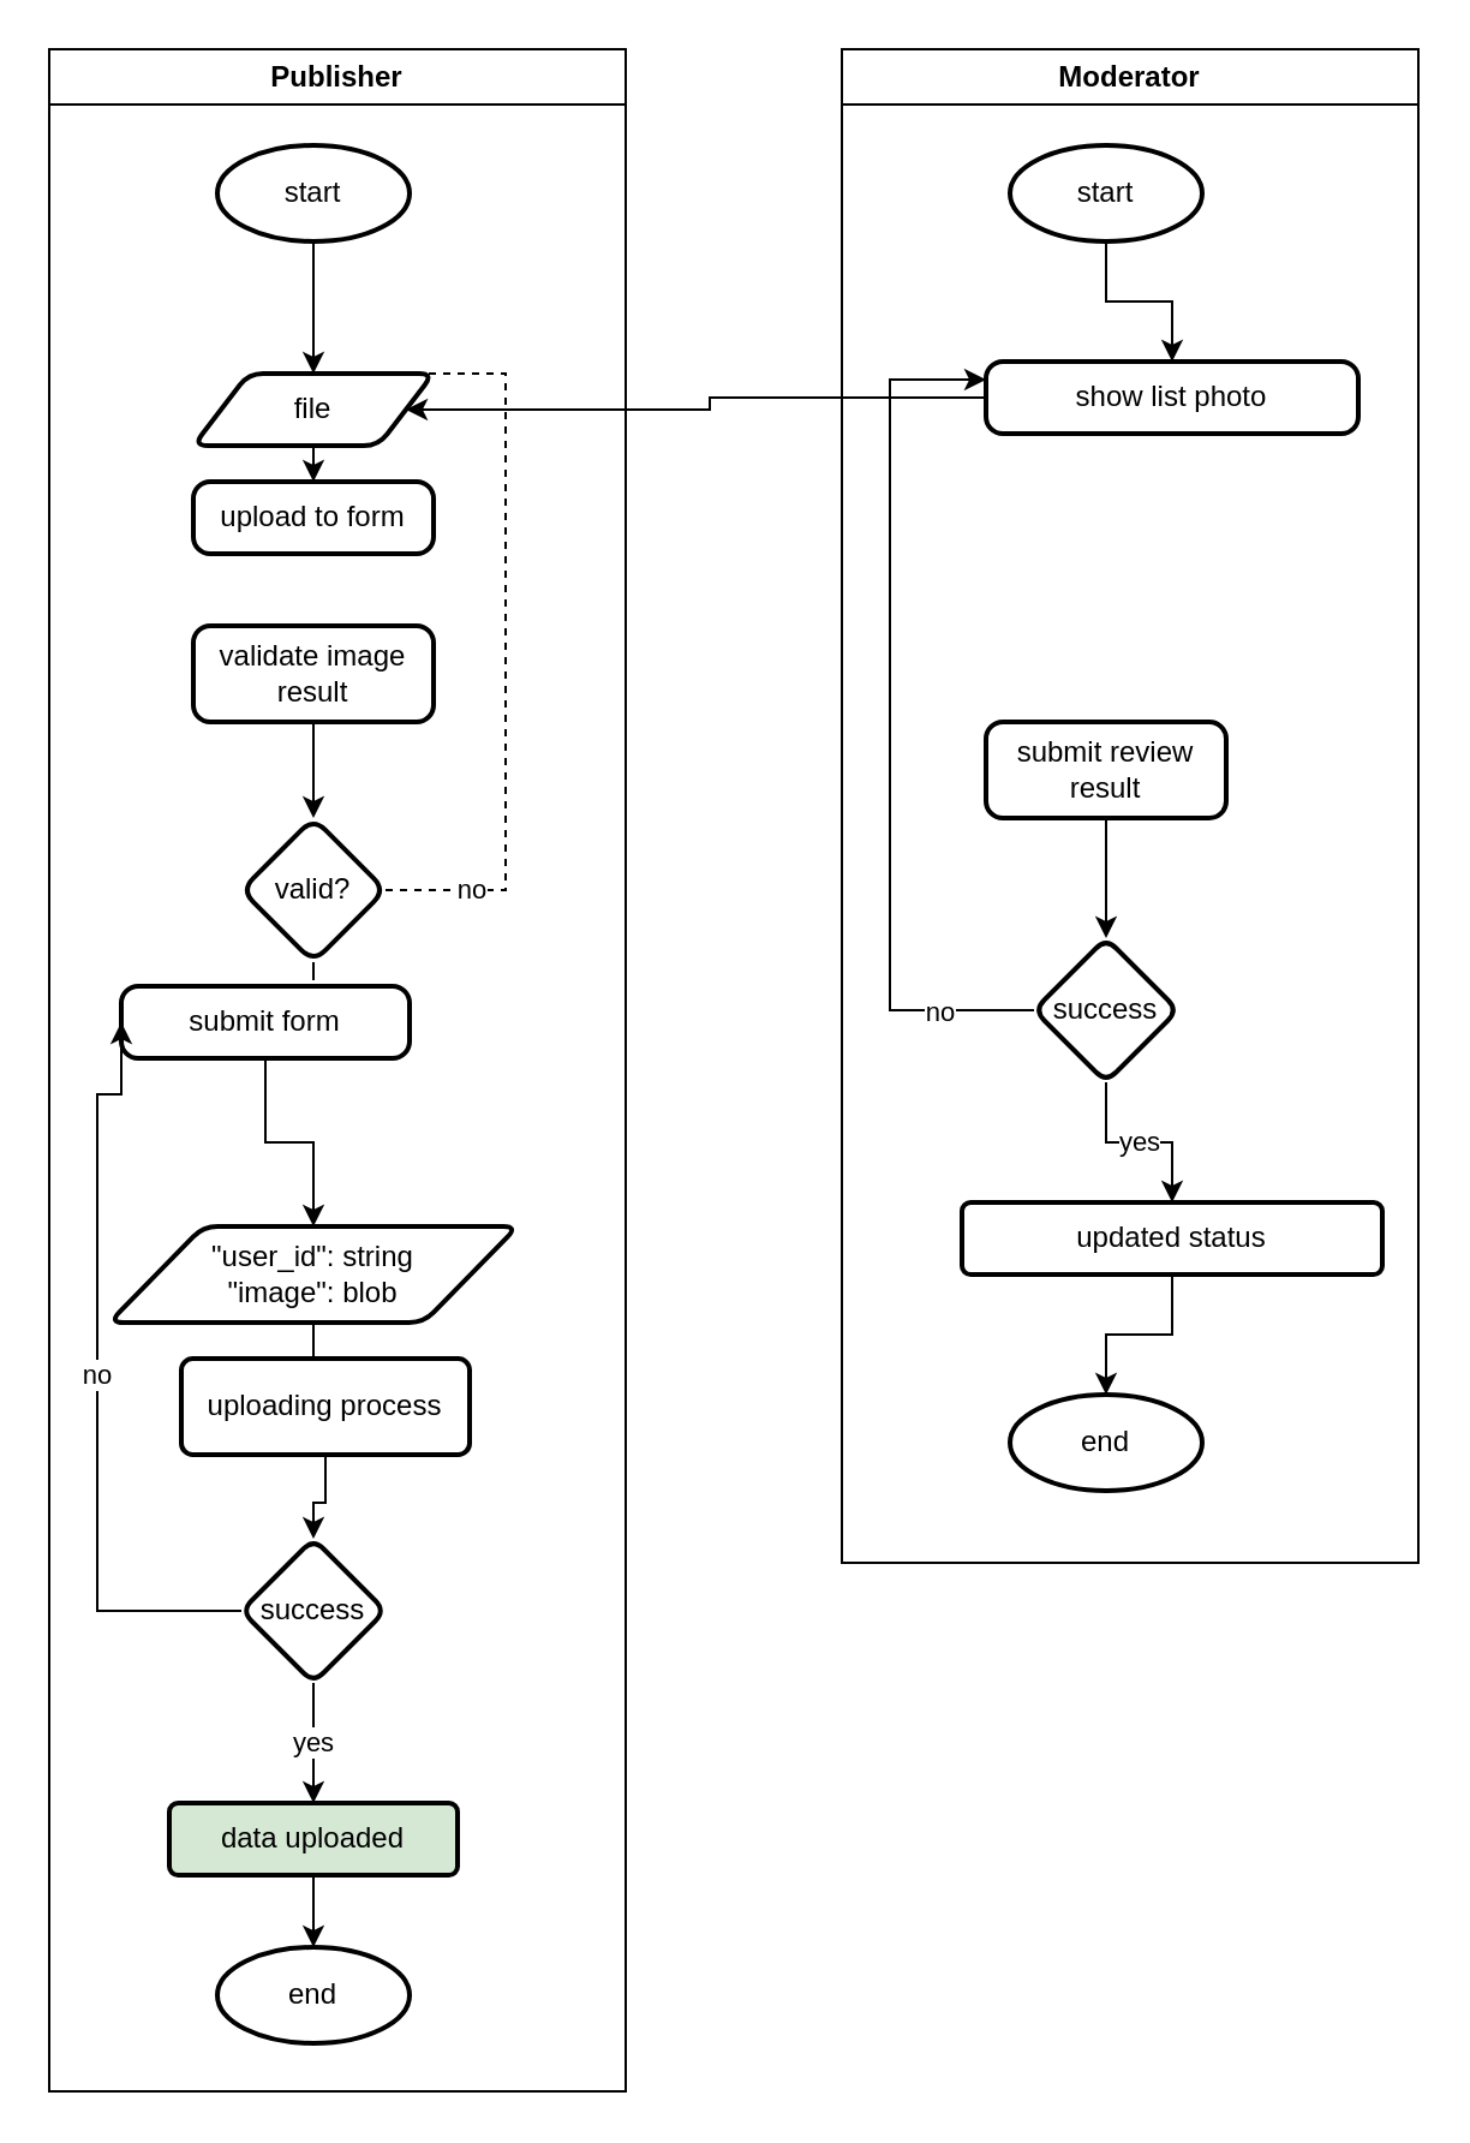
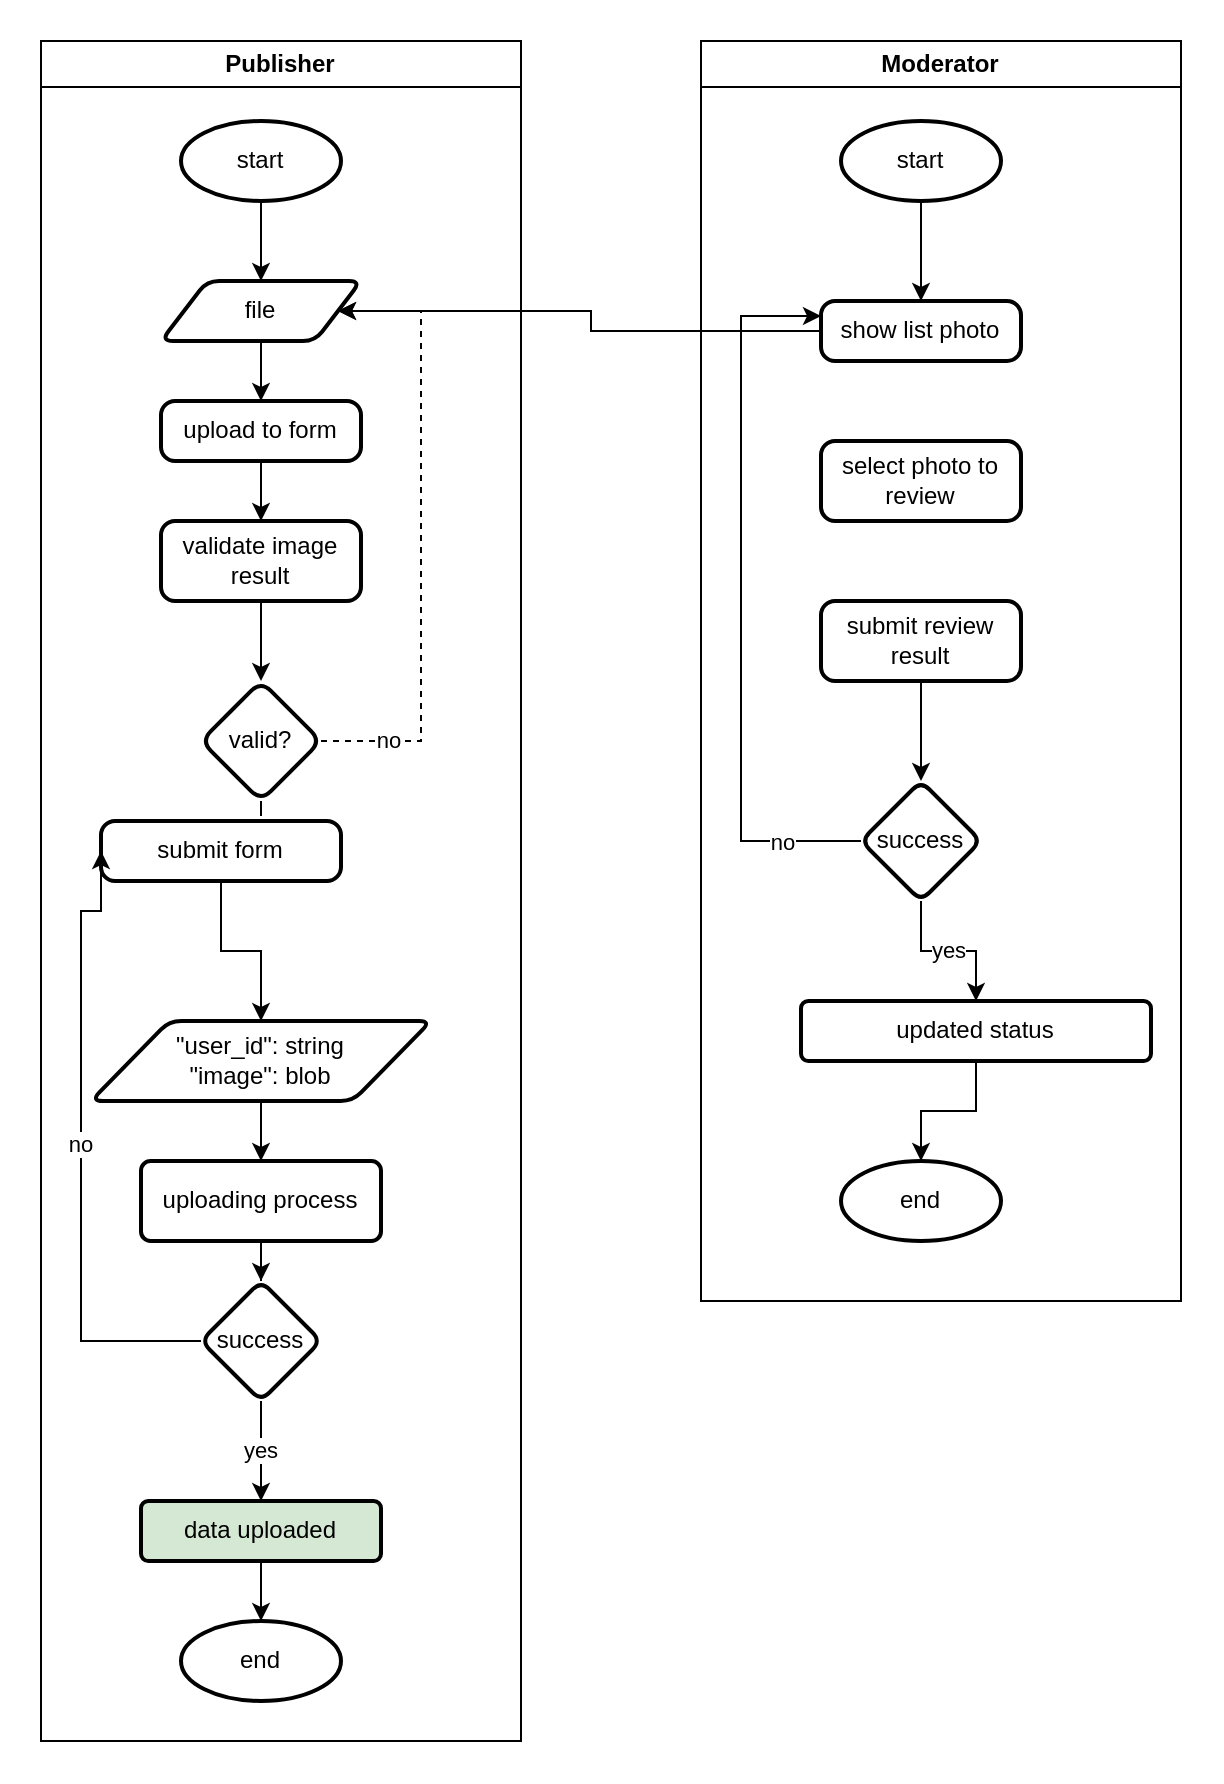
- <mxCell id="32" value="show list photo" style="rounded=1;whiteSpace=wrap;html=1;absoluteArcSize=1;arcSize=14;strokeWidth=2;" vertex="1" parent="28"><mxGeometry x="60" y="130" width="155" height="30" as="geometry" /></mxCell>
+ <mxCell id="32" value="show list photo" style="rounded=1;whiteSpace=wrap;html=1;absoluteArcSize=1;arcSize=14;strokeWidth=2;" vertex="1" parent="28"><mxGeometry x="60" y="130" width="100" height="30" as="geometry" /></mxCell>
- <mxCell id="19" value="file" style="shape=parallelogram;html=1;strokeWidth=2;perimeter=parallelogramPerimeter;whiteSpace=wrap;rounded=1;arcSize=12;size=0.23;" parent="2" vertex="1"><mxGeometry x="60" y="135" width="100" height="30" as="geometry" /></mxCell>
+ <mxCell id="19" value="file" style="shape=parallelogram;html=1;strokeWidth=2;perimeter=parallelogramPerimeter;whiteSpace=wrap;rounded=1;arcSize=12;size=0.23;" parent="2" vertex="1"><mxGeometry x="60" y="120" width="100" height="30" as="geometry" /></mxCell>
+ <mxCell id="33" value="select photo to review" style="rounded=1;whiteSpace=wrap;html=1;absoluteArcSize=1;arcSize=14;strokeWidth=2;" vertex="1" parent="28"><mxGeometry x="60" y="200" width="100" height="40" as="geometry" /></mxCell>
+ <mxCell id="6" value="" style="edgeStyle=orthogonalEdgeStyle;rounded=0;orthogonalLoop=1;jettySize=auto;html=1;" parent="2" source="7" target="9" edge="1"><mxGeometry relative="1" as="geometry" /></mxCell>
- <mxCell id="21" value="uploading process" style="whiteSpace=wrap;html=1;strokeWidth=2;rounded=1;arcSize=12;spacingLeft=0;spacing=0;" parent="2" vertex="1"><mxGeometry x="55" y="545" width="120" height="40" as="geometry" /></mxCell>
+ <mxCell id="21" value="uploading process" style="whiteSpace=wrap;html=1;strokeWidth=2;rounded=1;arcSize=12;spacingLeft=0;spacing=0;" parent="2" vertex="1"><mxGeometry x="50" y="560" width="120" height="40" as="geometry" /></mxCell>
